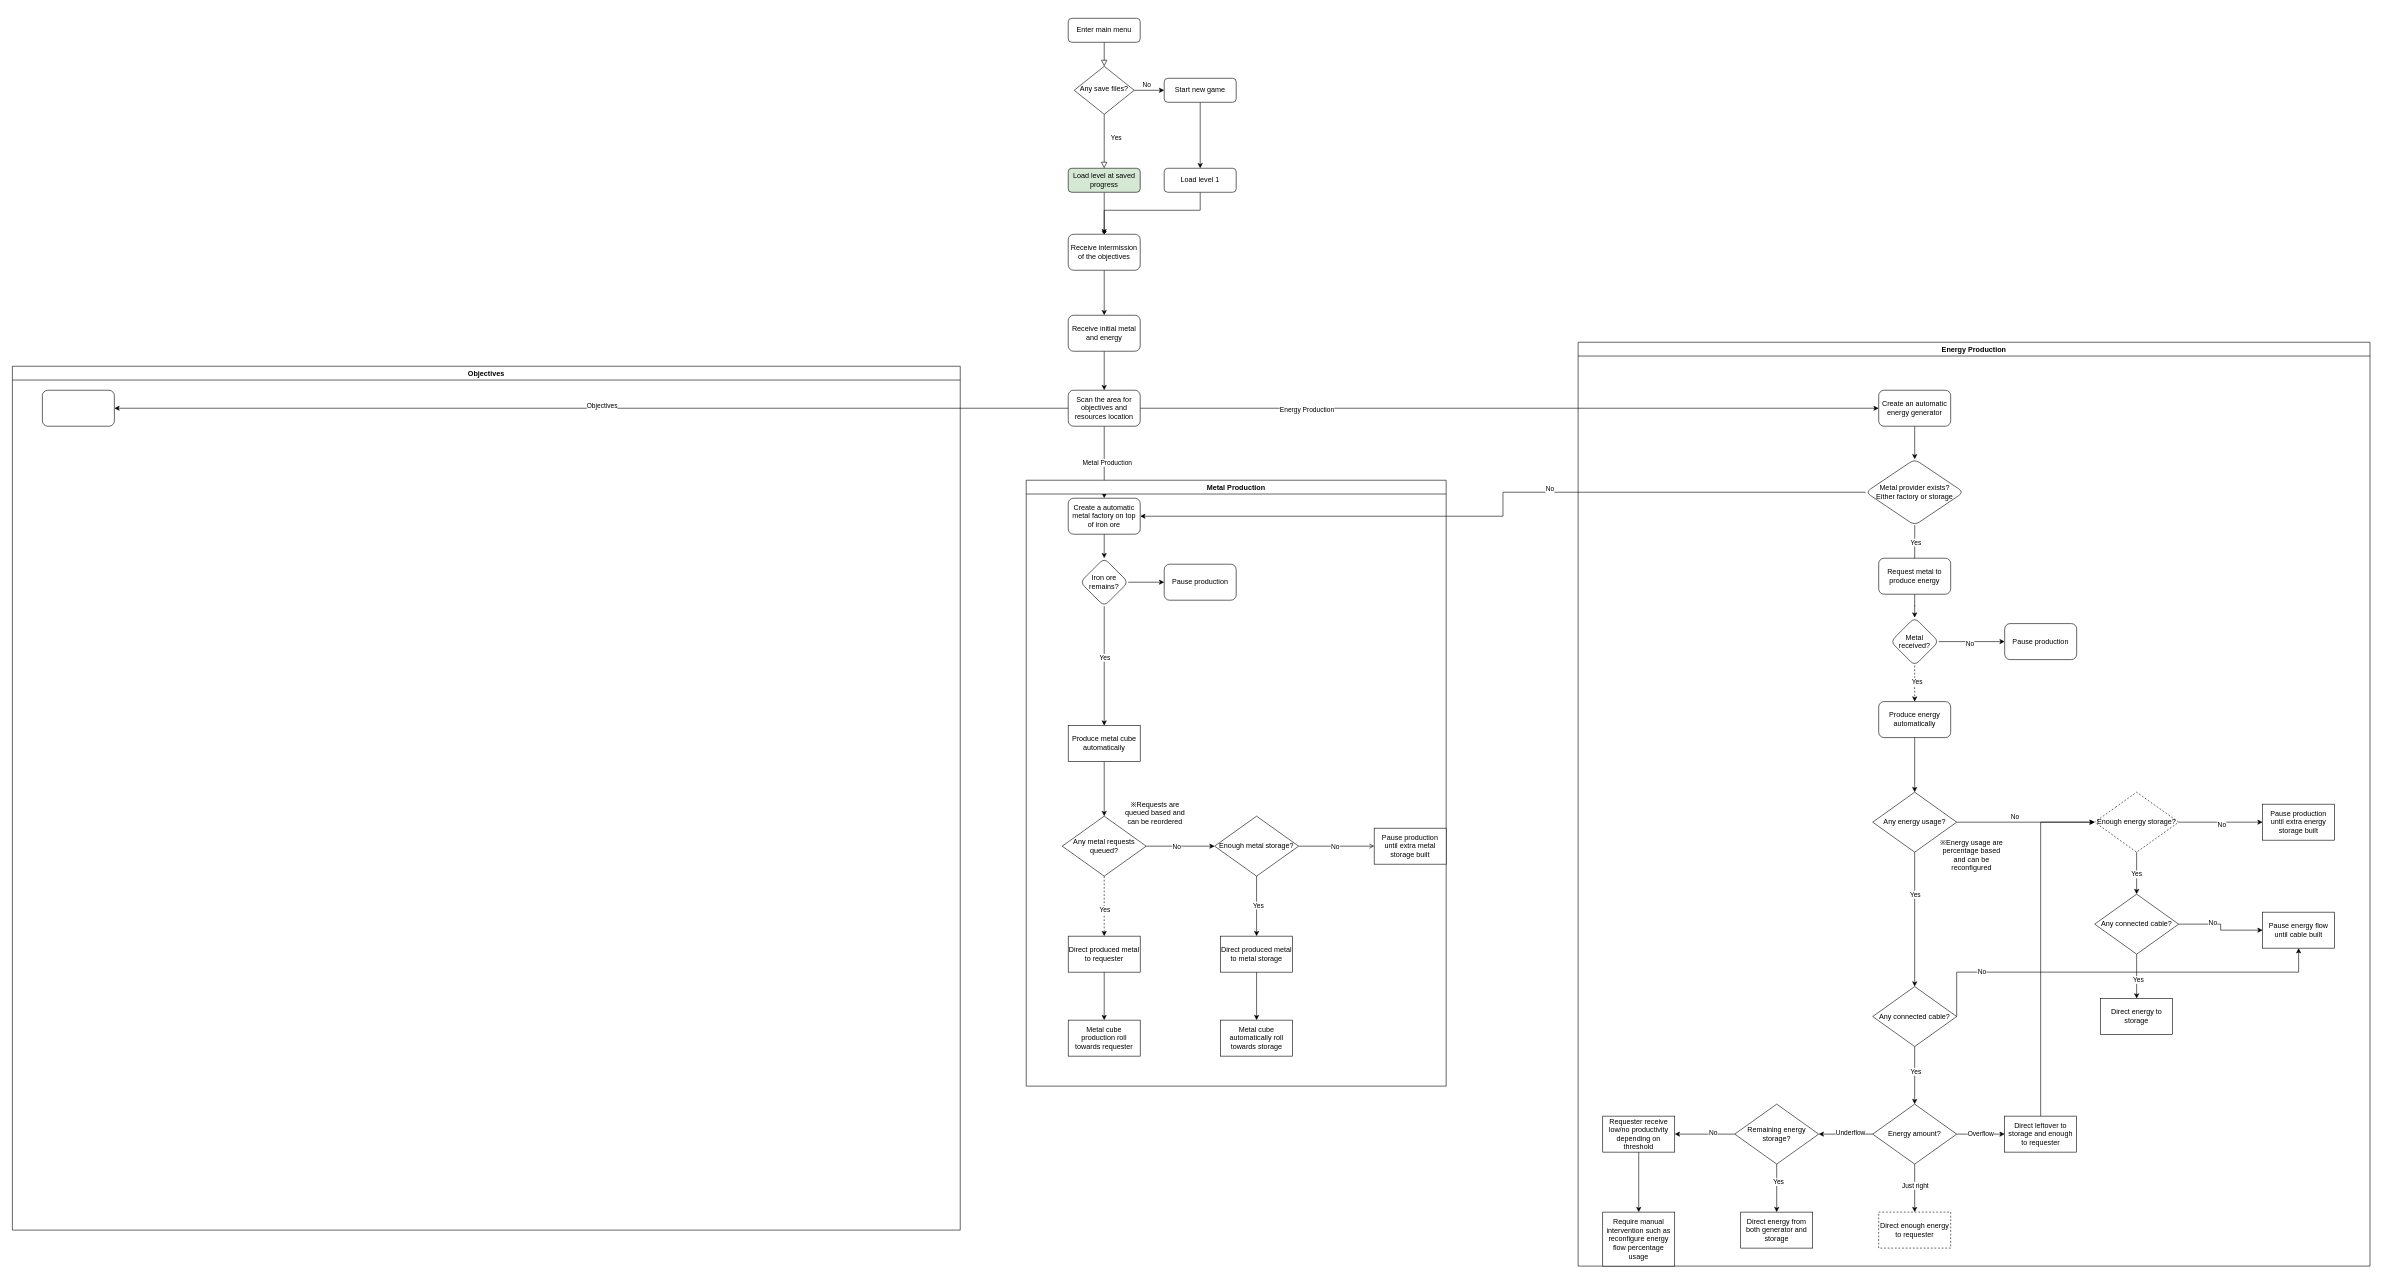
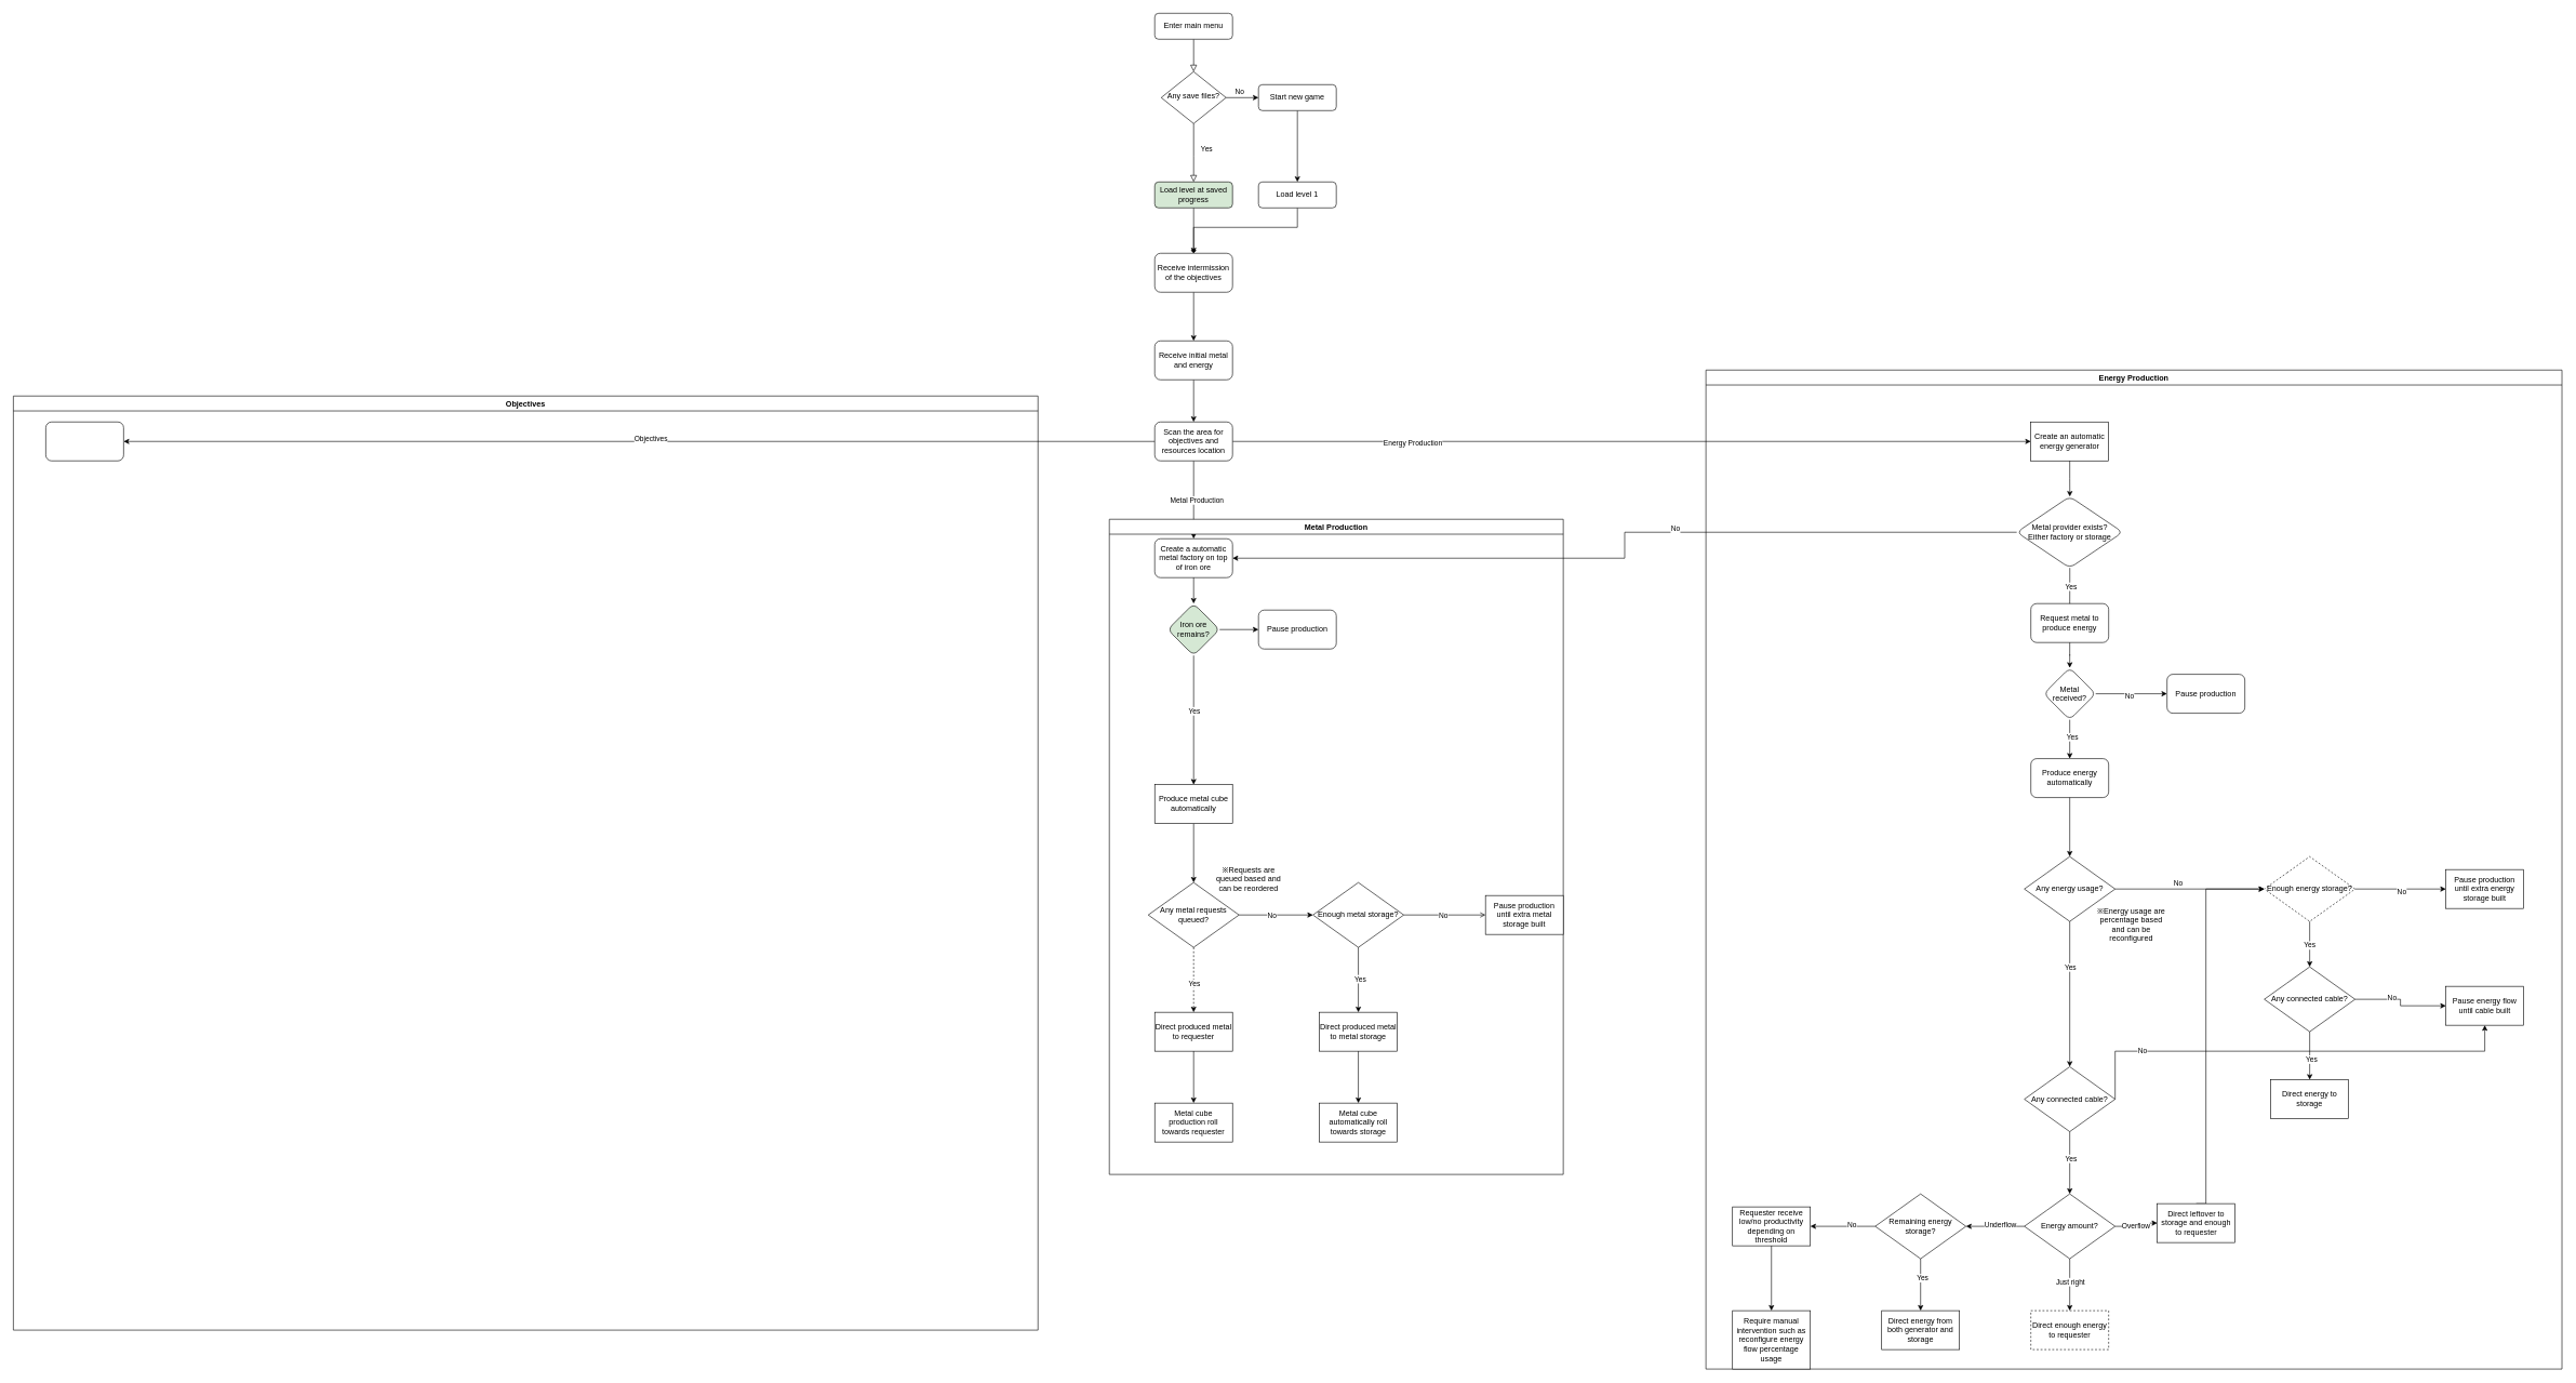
- <mxCell id="3" value="Enter main menu" style="rounded=1;whiteSpace=wrap;html=1;fontSize=12;glass=0;strokeWidth=1;shadow=0;" parent="1" vertex="1"><mxGeometry x="1780" y="30" width="120" height="40" as="geometry" /></mxCell>
+ <mxCell id="3" value="Enter main menu" style="rounded=1;whiteSpace=wrap;html=1;fontSize=12;glass=0;strokeWidth=1;shadow=0;" parent="1" vertex="1"><mxGeometry x="1780" y="20" width="120" height="40" as="geometry" /></mxCell>
- <mxCell id="28" value="Create an automatic energy generator" style="whiteSpace=wrap;html=1;rounded=1;" vertex="1" parent="27"><mxGeometry x="501" y="80" width="120" height="60" as="geometry" /></mxCell>
+ <mxCell id="28" value="Create an automatic energy generator" style="whiteSpace=wrap;html=1;rounded=0;" vertex="1" parent="27"><mxGeometry x="501" y="80" width="120" height="60" as="geometry" /></mxCell>
- <mxCell id="98" value="Iron ore remains?" style="rhombus;whiteSpace=wrap;html=1;rounded=1;" vertex="1" parent="86"><mxGeometry x="90" y="130" width="80" height="80" as="geometry" /></mxCell>
+ <mxCell id="98" value="Iron ore remains?" style="rhombus;whiteSpace=wrap;html=1;rounded=1;fillColor=#d5e8d4;" vertex="1" parent="86"><mxGeometry x="90" y="130" width="80" height="80" as="geometry" /></mxCell>
- <mxCell id="37" value="" style="edgeStyle=orthogonalEdgeStyle;rounded=0;orthogonalLoop=1;jettySize=auto;html=1;dashed=1;" edge="1" parent="27" source="34" target="36"><mxGeometry relative="1" as="geometry" /></mxCell>
+ <mxCell id="37" value="" style="edgeStyle=orthogonalEdgeStyle;rounded=0;orthogonalLoop=1;jettySize=auto;html=1;" edge="1" parent="27" source="34" target="36"><mxGeometry relative="1" as="geometry" /></mxCell>
- <mxCell id="57" value="Direct leftover to storage and enough to requester" style="whiteSpace=wrap;html=1;rounded=1;arcSize=0;" vertex="1" parent="27"><mxGeometry x="711" y="1290" width="120" height="60" as="geometry" /></mxCell>
+ <mxCell id="57" value="Direct leftover to storage and enough to requester" style="whiteSpace=wrap;html=1;rounded=1;arcSize=0;" vertex="1" parent="27"><mxGeometry x="696" y="1285" width="120" height="60" as="geometry" /></mxCell>
